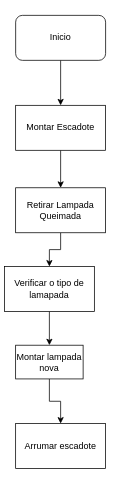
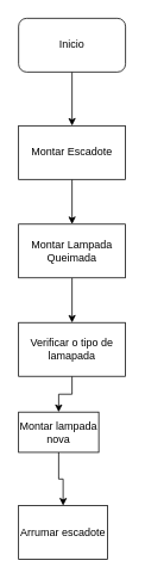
- <mxCell id="7" value="Retirar Lampada Queimada" style="rounded=0;whiteSpace=wrap;html=1;" vertex="1" parent="1"><mxGeometry x="20" y="250" width="120" height="60" as="geometry" /></mxCell>
+ <mxCell id="7" value="Montar Lampada Queimada" style="rounded=0;whiteSpace=wrap;html=1;" vertex="1" parent="1"><mxGeometry x="20" y="250" width="120" height="60" as="geometry" /></mxCell>
- <mxCell id="9" value="Verificar o tipo de lamapada" style="rounded=0;whiteSpace=wrap;html=1;" vertex="1" parent="1"><mxGeometry x="5" y="355" width="120" height="60" as="geometry" /></mxCell>
+ <mxCell id="9" value="Verificar o tipo de lamapada" style="rounded=0;whiteSpace=wrap;html=1;" vertex="1" parent="1"><mxGeometry x="20" y="360" width="120" height="60" as="geometry" /></mxCell>
- <mxCell id="12" value="Arrumar escadote" style="rounded=0;whiteSpace=wrap;html=1;" vertex="1" parent="1"><mxGeometry x="20" y="564.5" width="120" height="60" as="geometry" /></mxCell>
+ <mxCell id="12" value="Arrumar escadote" style="rounded=0;whiteSpace=wrap;html=1;" vertex="1" parent="1"><mxGeometry x="20" y="564.5" width="100" height="60" as="geometry" /></mxCell>
